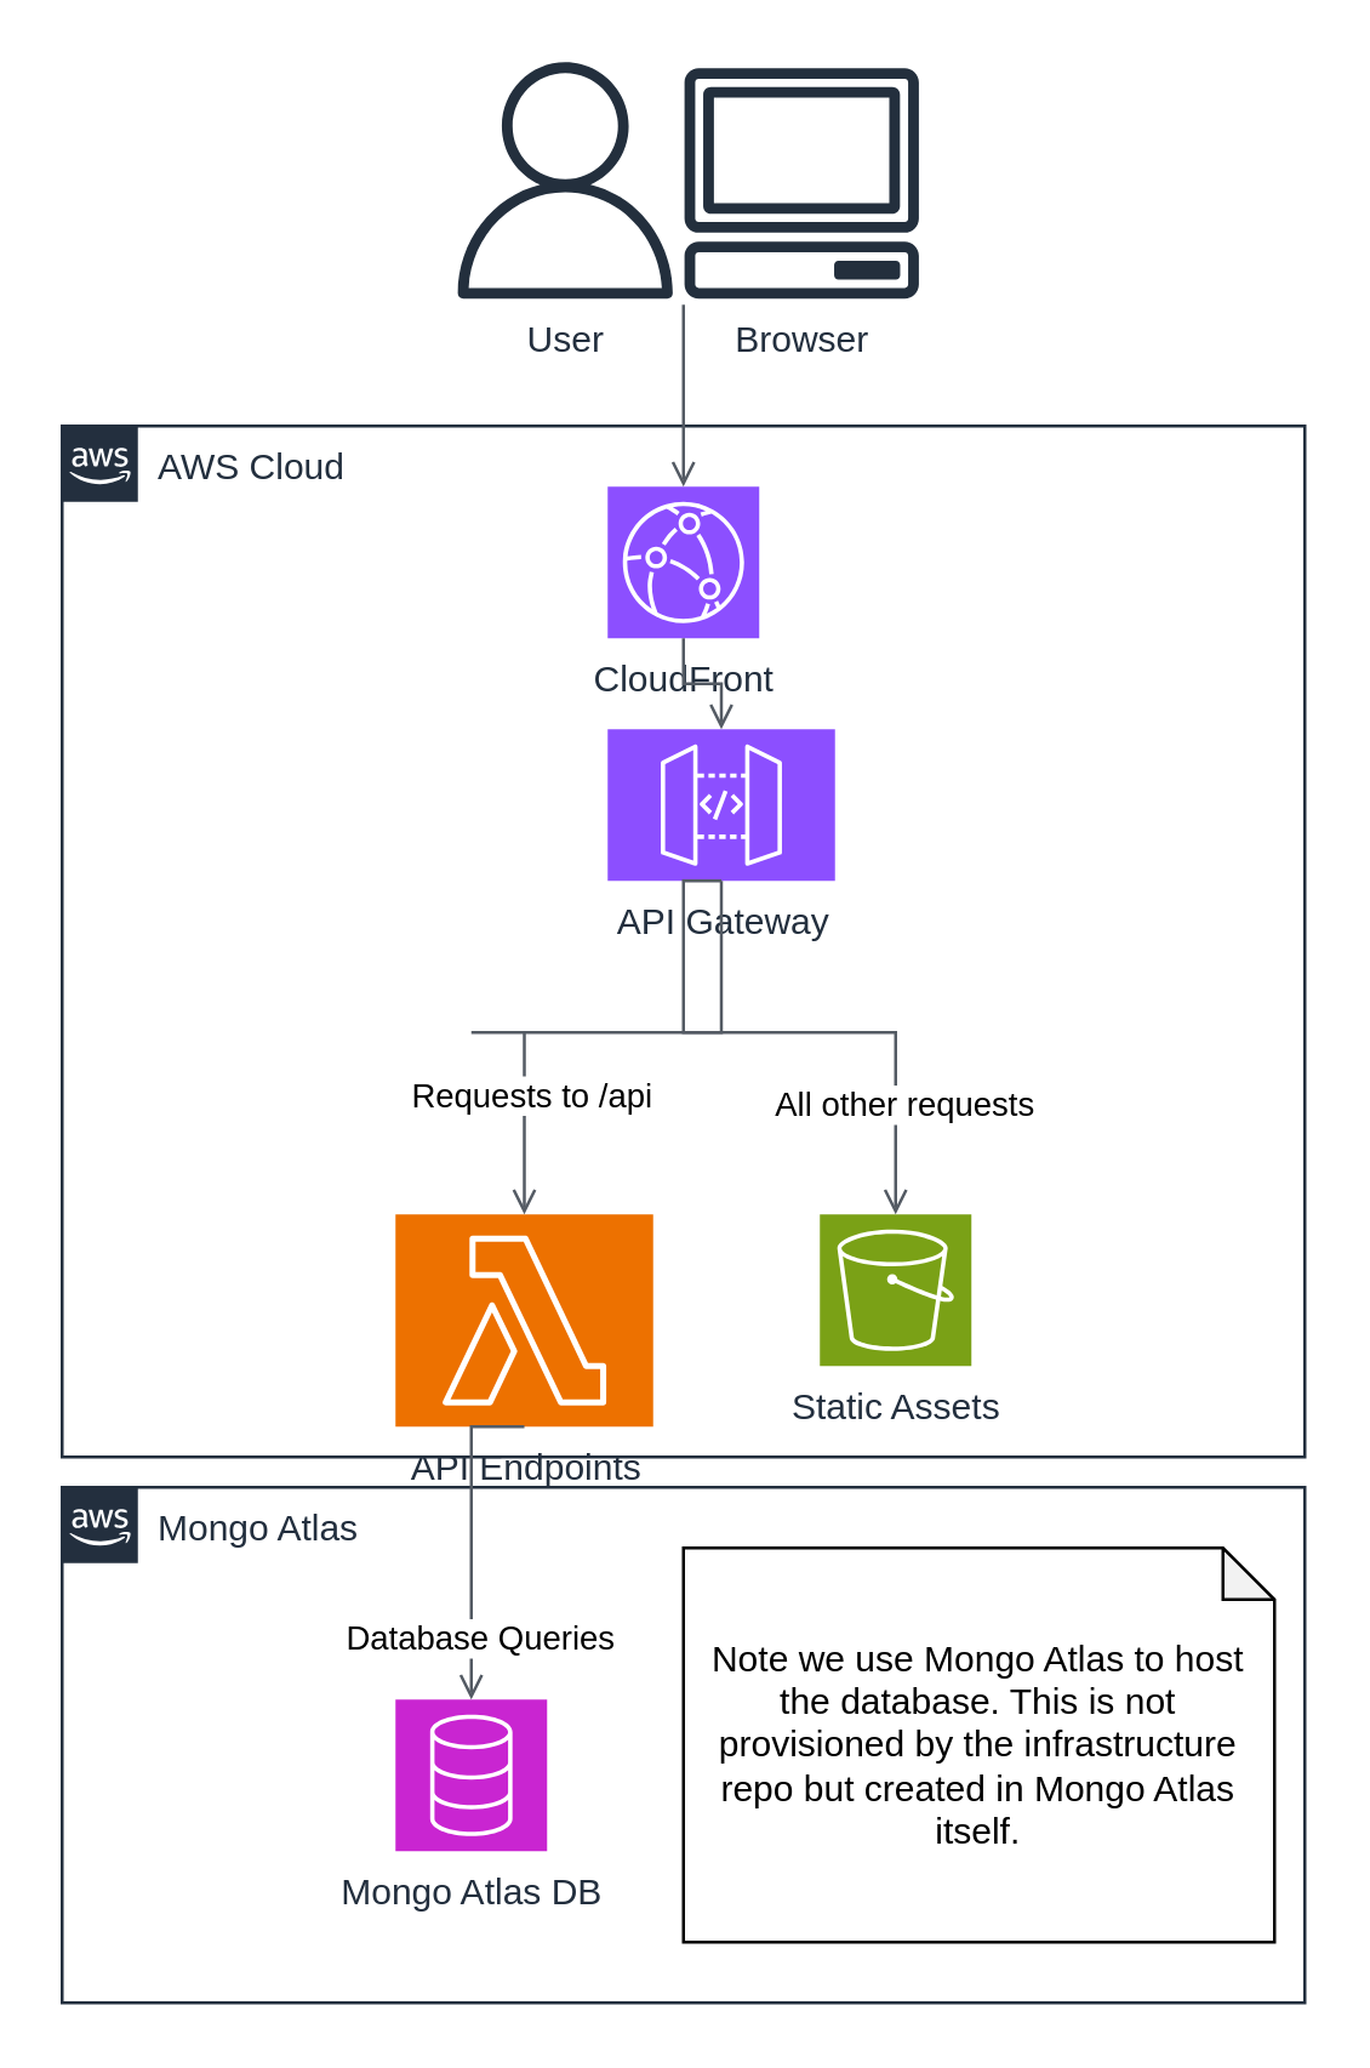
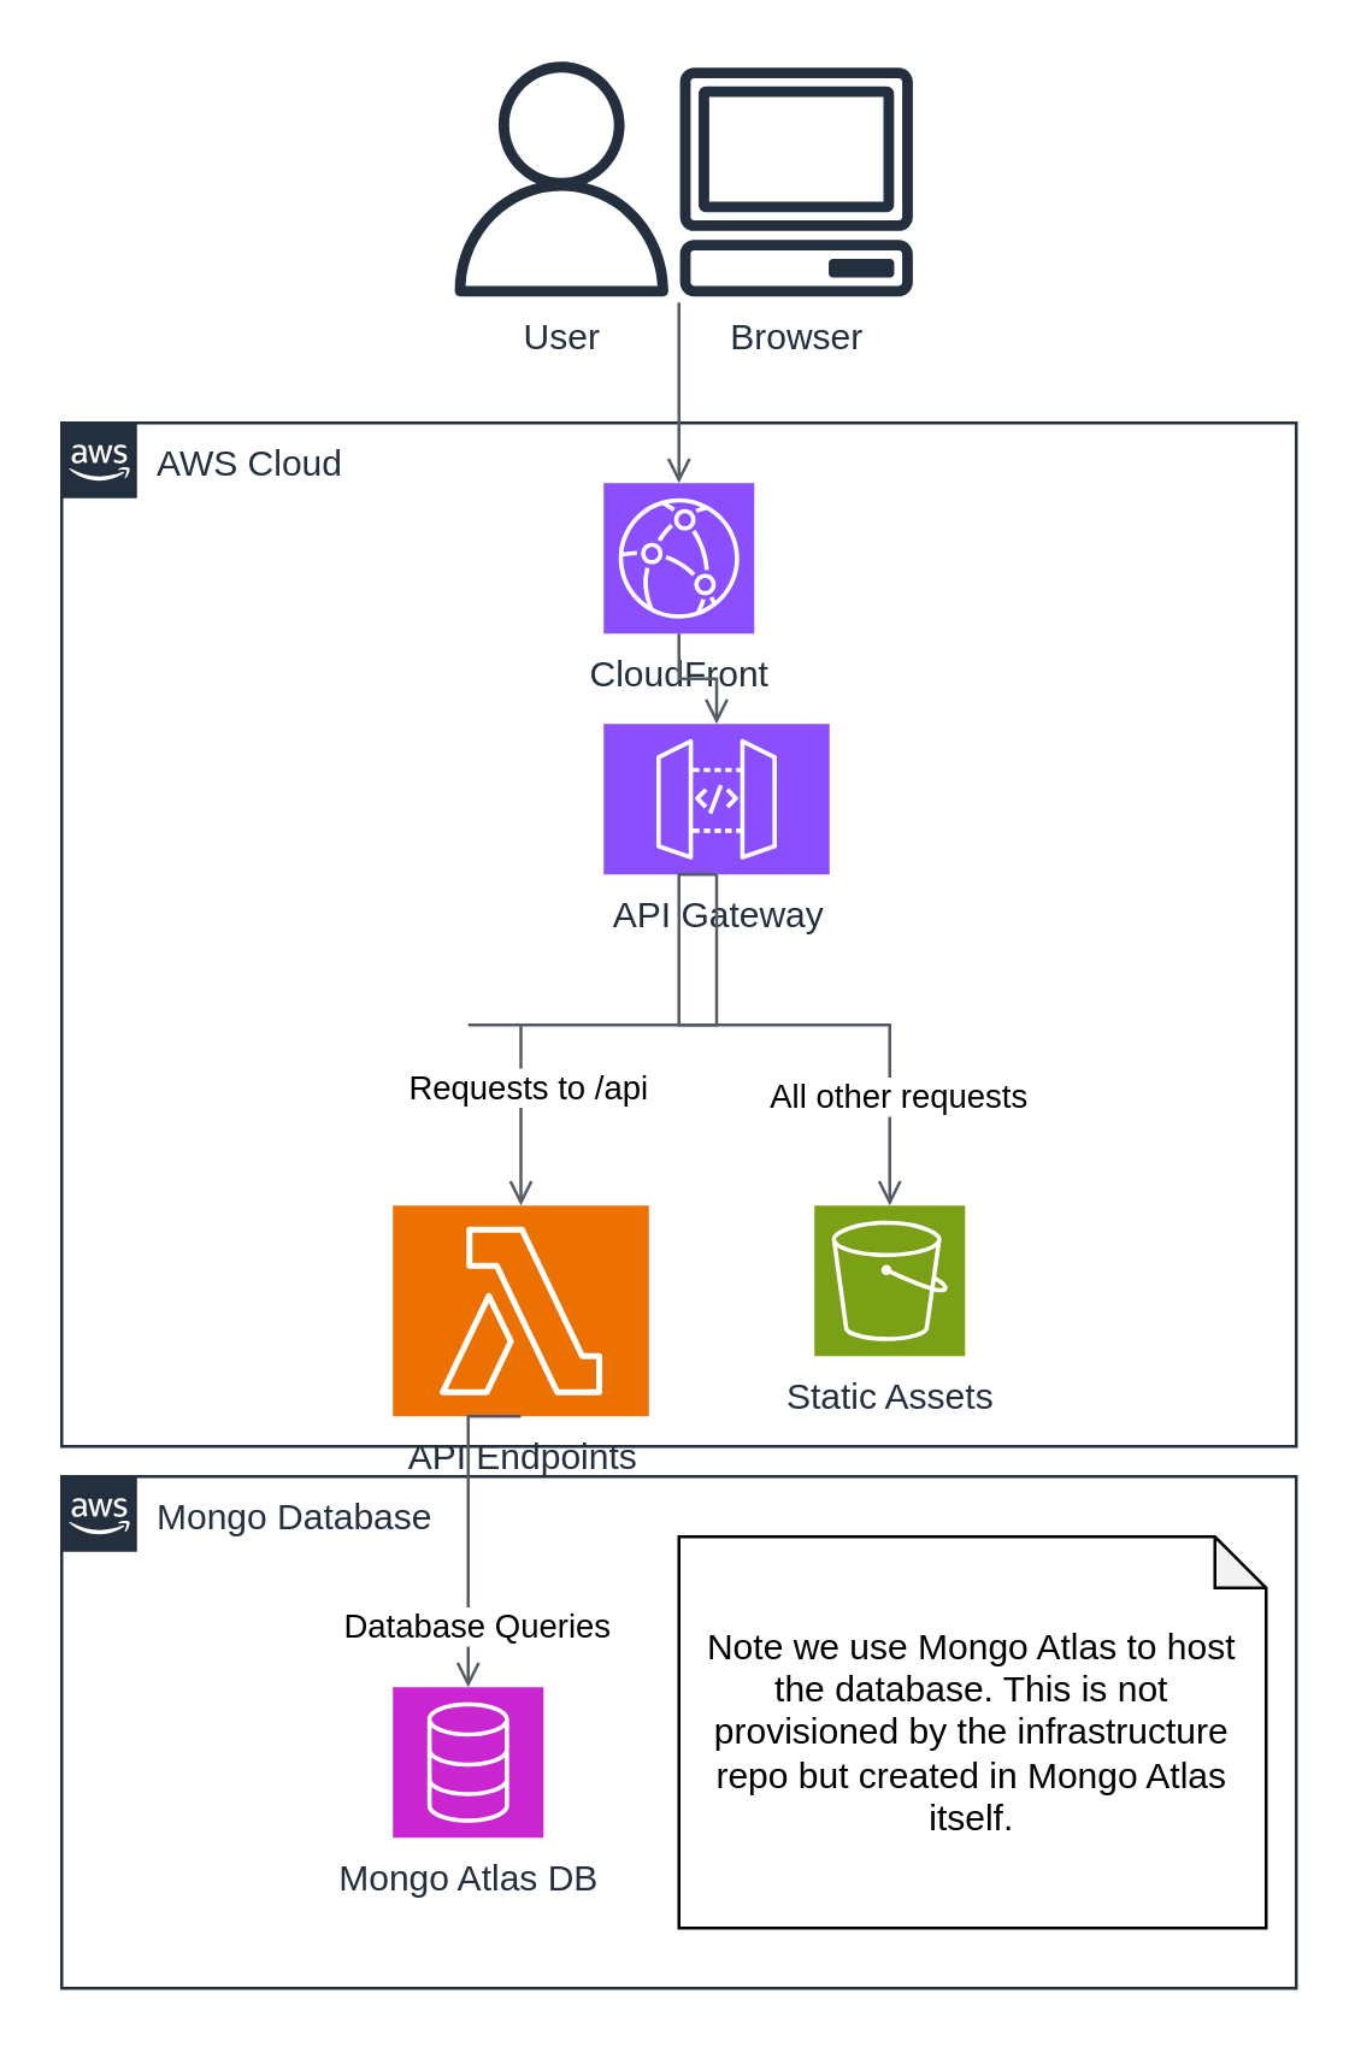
- <mxCell id="15" value="Mongo Atlas" style="points=[[0,0],[0.25,0],[0.5,0],[0.75,0],[1,0],[1,0.25],[1,0.5],[1,0.75],[1,1],[0.75,1],[0.5,1],[0.25,1],[0,1],[0,0.75],[0,0.5],[0,0.25]];outlineConnect=0;gradientColor=none;html=1;whiteSpace=wrap;fontSize=12;fontStyle=0;container=1;pointerEvents=0;collapsible=0;recursiveResize=0;shape=mxgraph.aws4.group;grIcon=mxgraph.aws4.group_aws_cloud_alt;strokeColor=#232F3E;fillColor=none;verticalAlign=top;align=left;spacingLeft=30;fontColor=#232F3E;dashed=0;" vertex="1" parent="1"><mxGeometry x="20" y="490" width="410" height="170" as="geometry" /></mxCell>
+ <mxCell id="15" value="Mongo Database" style="points=[[0,0],[0.25,0],[0.5,0],[0.75,0],[1,0],[1,0.25],[1,0.5],[1,0.75],[1,1],[0.75,1],[0.5,1],[0.25,1],[0,1],[0,0.75],[0,0.5],[0,0.25]];outlineConnect=0;gradientColor=none;html=1;whiteSpace=wrap;fontSize=12;fontStyle=0;container=1;pointerEvents=0;collapsible=0;recursiveResize=0;shape=mxgraph.aws4.group;grIcon=mxgraph.aws4.group_aws_cloud_alt;strokeColor=#232F3E;fillColor=none;verticalAlign=top;align=left;spacingLeft=30;fontColor=#232F3E;dashed=0;" vertex="1" parent="1"><mxGeometry x="20" y="490" width="410" height="170" as="geometry" /></mxCell>
